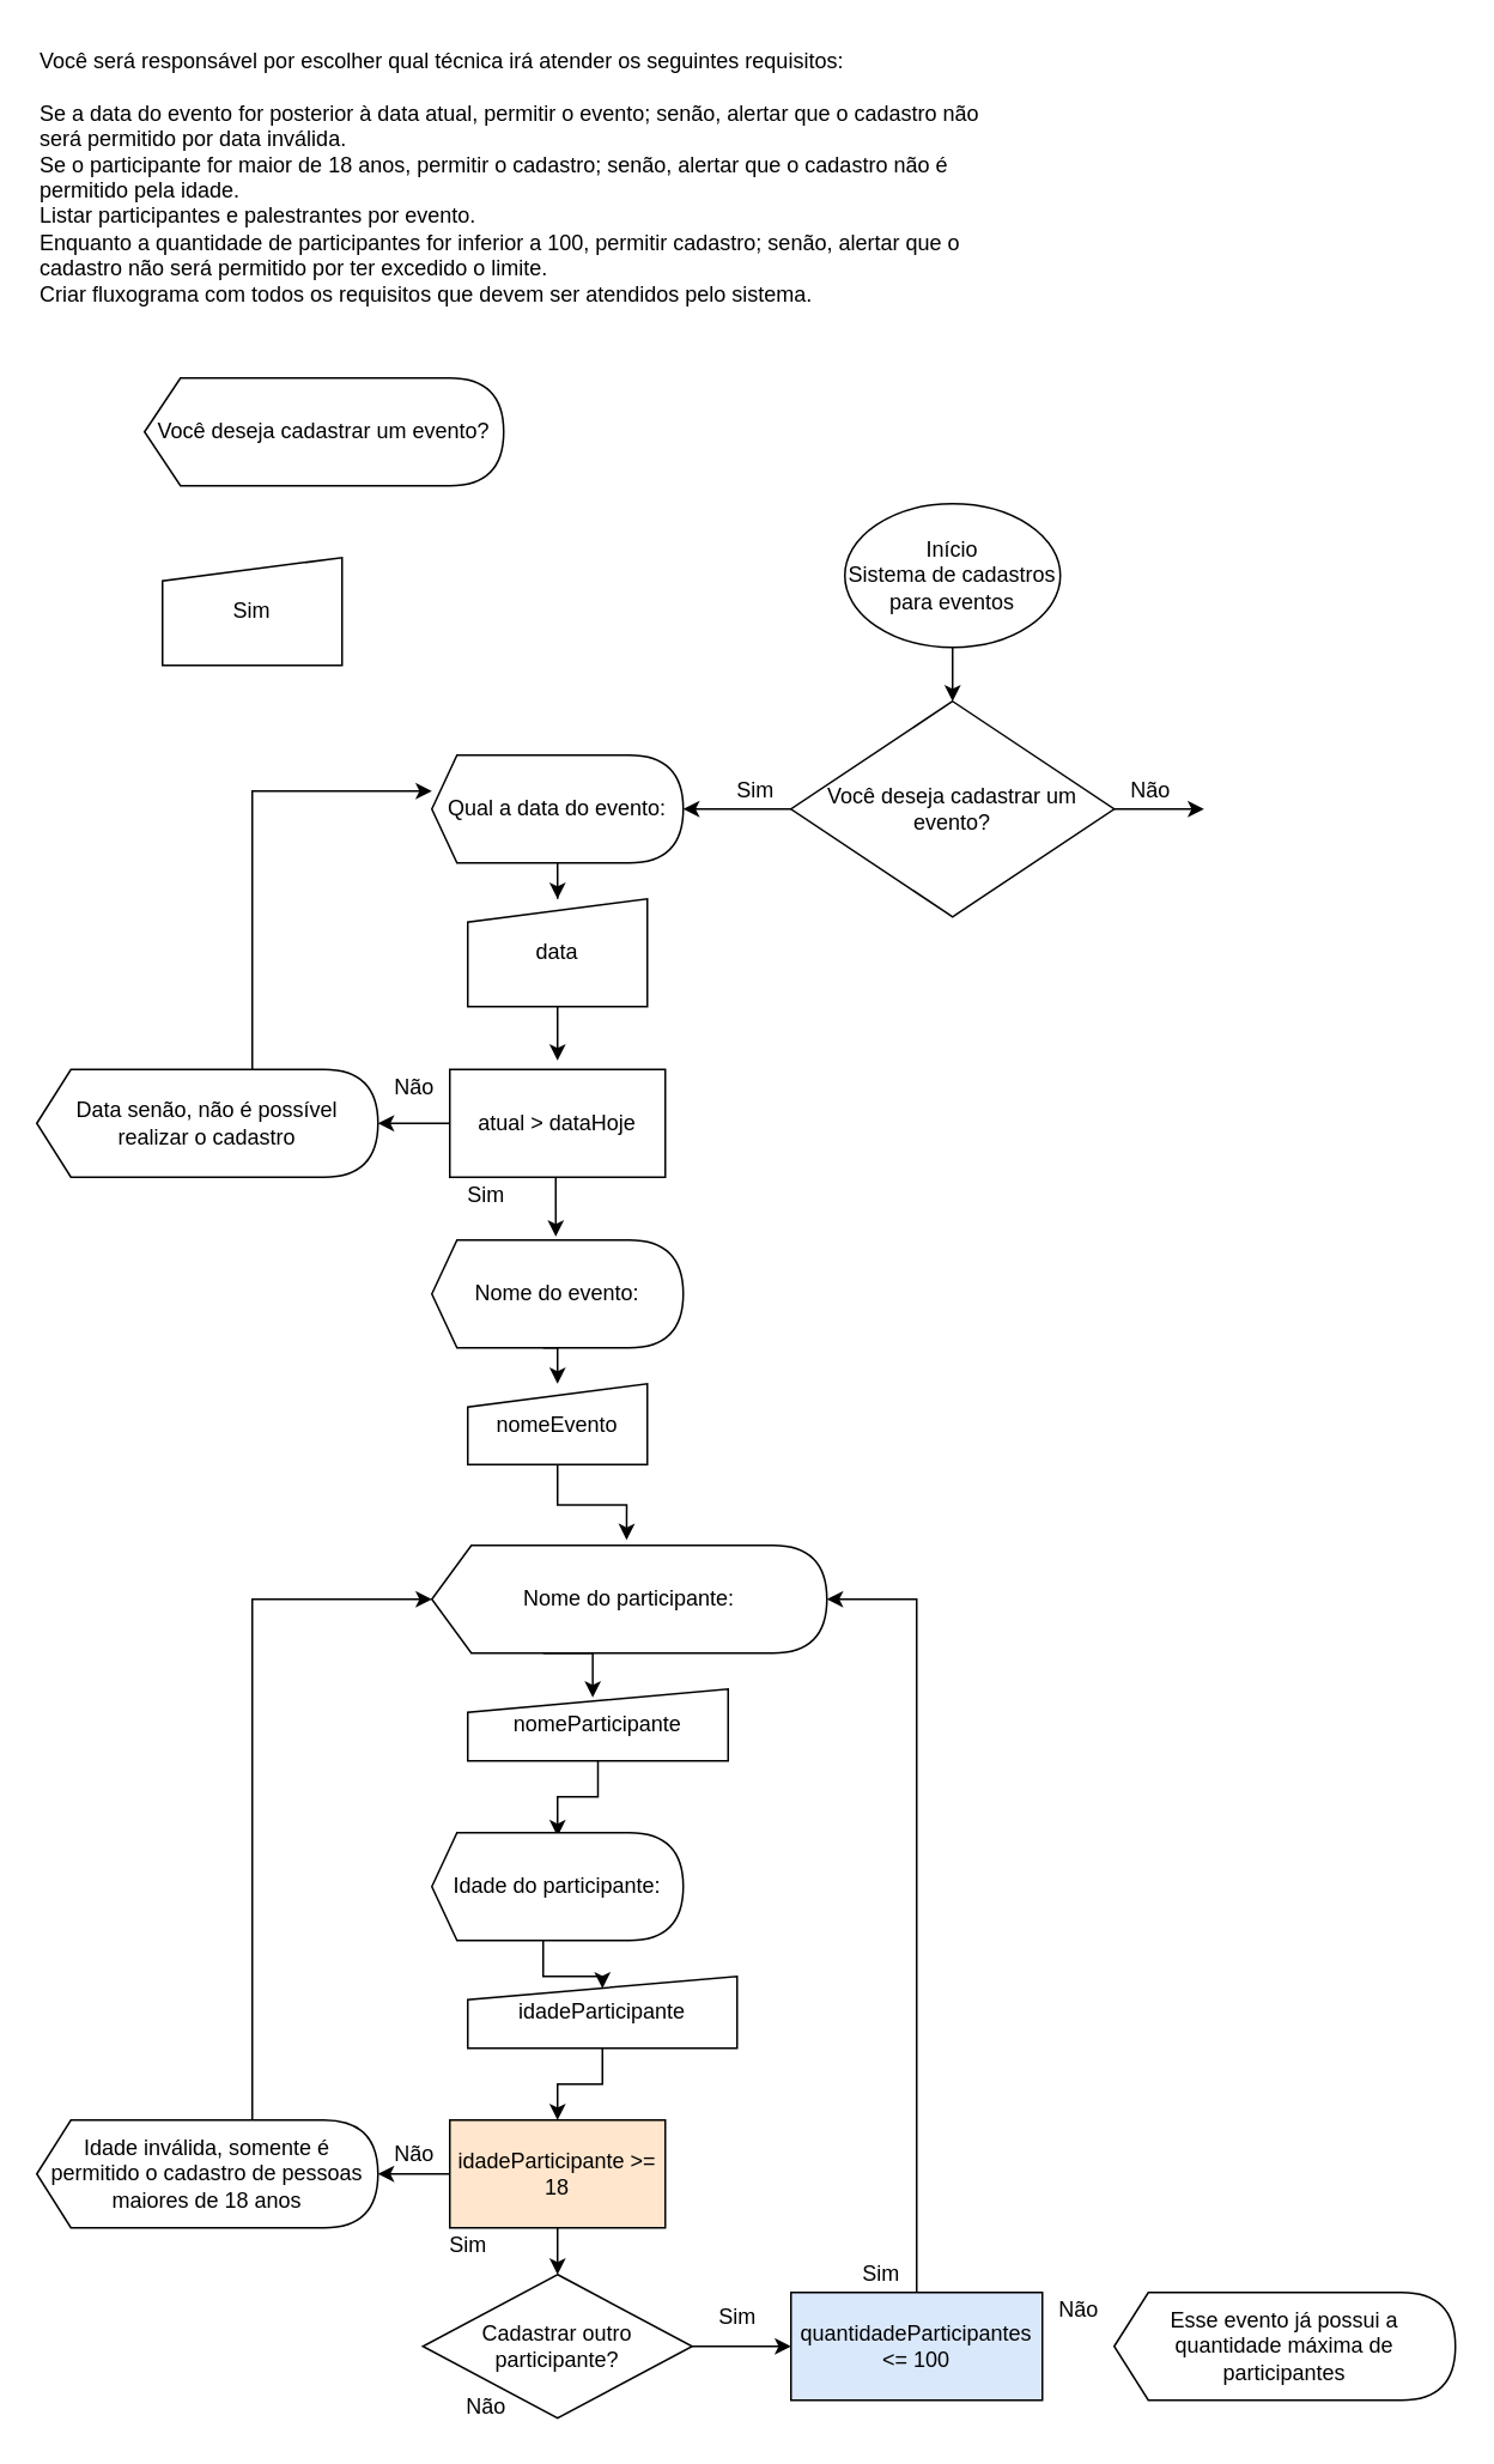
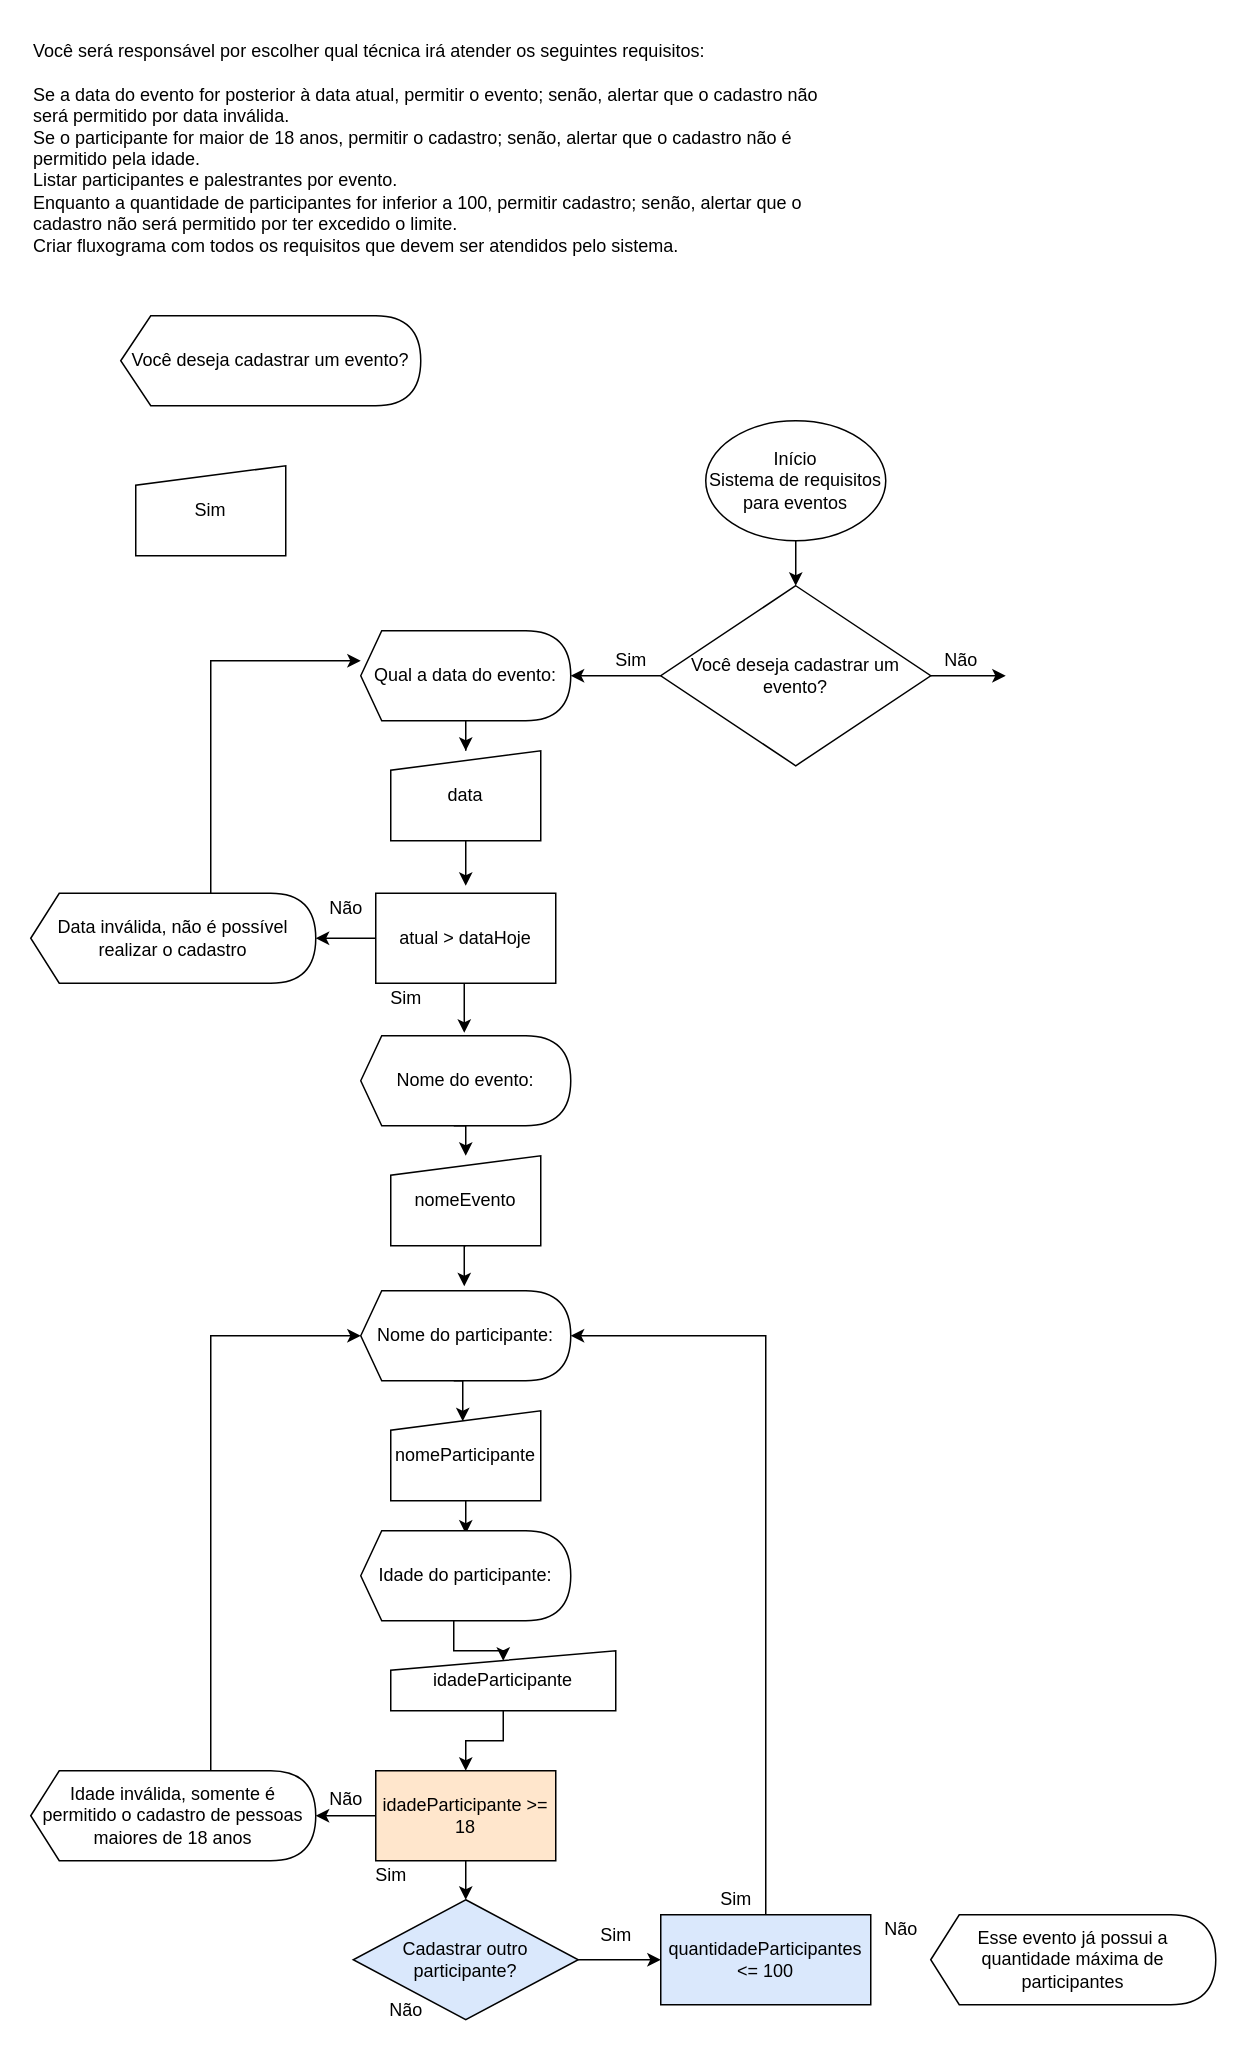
- <mxCell id="4" value="Início&lt;br&gt;Sistema de cadastros para eventos" style="ellipse;whiteSpace=wrap;html=1;" vertex="1" parent="1"><mxGeometry x="470" y="280" width="120" height="80" as="geometry" /></mxCell>
+ <mxCell id="4" value="Início&lt;br&gt;Sistema de requisitos para eventos" style="ellipse;whiteSpace=wrap;html=1;" vertex="1" parent="1"><mxGeometry x="470" y="280" width="120" height="80" as="geometry" /></mxCell>
- <mxCell id="22" value="Data senão, não é possível realizar o cadastro" style="shape=display;whiteSpace=wrap;html=1;size=0.1;" vertex="1" parent="1"><mxGeometry x="20" y="595" width="190" height="60" as="geometry" /></mxCell>
+ <mxCell id="22" value="Data inválida, não é possível realizar o cadastro" style="shape=display;whiteSpace=wrap;html=1;size=0.1;" vertex="1" parent="1"><mxGeometry x="20" y="595" width="190" height="60" as="geometry" /></mxCell>
- <mxCell id="26" value="nomeEvento" style="html=1;strokeWidth=1;shape=manualInput;whiteSpace=wrap;rounded=0;size=13;arcSize=11;sketch=0;" vertex="1" parent="1"><mxGeometry x="260" y="770" width="100" height="45" as="geometry" /></mxCell>
+ <mxCell id="26" value="nomeEvento" style="html=1;strokeWidth=1;shape=manualInput;whiteSpace=wrap;rounded=0;size=13;arcSize=11;sketch=0;" vertex="1" parent="1"><mxGeometry x="260" y="770" width="100" height="60" as="geometry" /></mxCell>
- <mxCell id="28" value="Nome do participante:" style="shape=display;whiteSpace=wrap;html=1;size=0.1;" vertex="1" parent="1"><mxGeometry x="240" y="860" width="220" height="60" as="geometry" /></mxCell>
+ <mxCell id="28" value="Nome do participante:" style="shape=display;whiteSpace=wrap;html=1;size=0.1;" vertex="1" parent="1"><mxGeometry x="240" y="860" width="140" height="60" as="geometry" /></mxCell>
- <mxCell id="30" value="nomeParticipante" style="html=1;strokeWidth=1;shape=manualInput;whiteSpace=wrap;rounded=0;size=13;arcSize=11;sketch=0;" vertex="1" parent="1"><mxGeometry x="260" y="940" width="145" height="40" as="geometry" /></mxCell>
+ <mxCell id="30" value="nomeParticipante" style="html=1;strokeWidth=1;shape=manualInput;whiteSpace=wrap;rounded=0;size=13;arcSize=11;sketch=0;" vertex="1" parent="1"><mxGeometry x="260" y="940" width="100" height="60" as="geometry" /></mxCell>
- <mxCell id="49" value="&lt;span&gt;Cadastrar outro participante?&lt;/span&gt;" style="rhombus;whiteSpace=wrap;html=1;rounded=0;sketch=0;strokeWidth=1;" vertex="1" parent="1"><mxGeometry x="235" y="1266" width="150" height="80" as="geometry" /></mxCell>
+ <mxCell id="49" value="&lt;span&gt;Cadastrar outro participante?&lt;/span&gt;" style="rhombus;whiteSpace=wrap;html=1;rounded=0;sketch=0;strokeWidth=1;fillColor=#dae8fc;" vertex="1" parent="1"><mxGeometry x="235" y="1266" width="150" height="80" as="geometry" /></mxCell>
